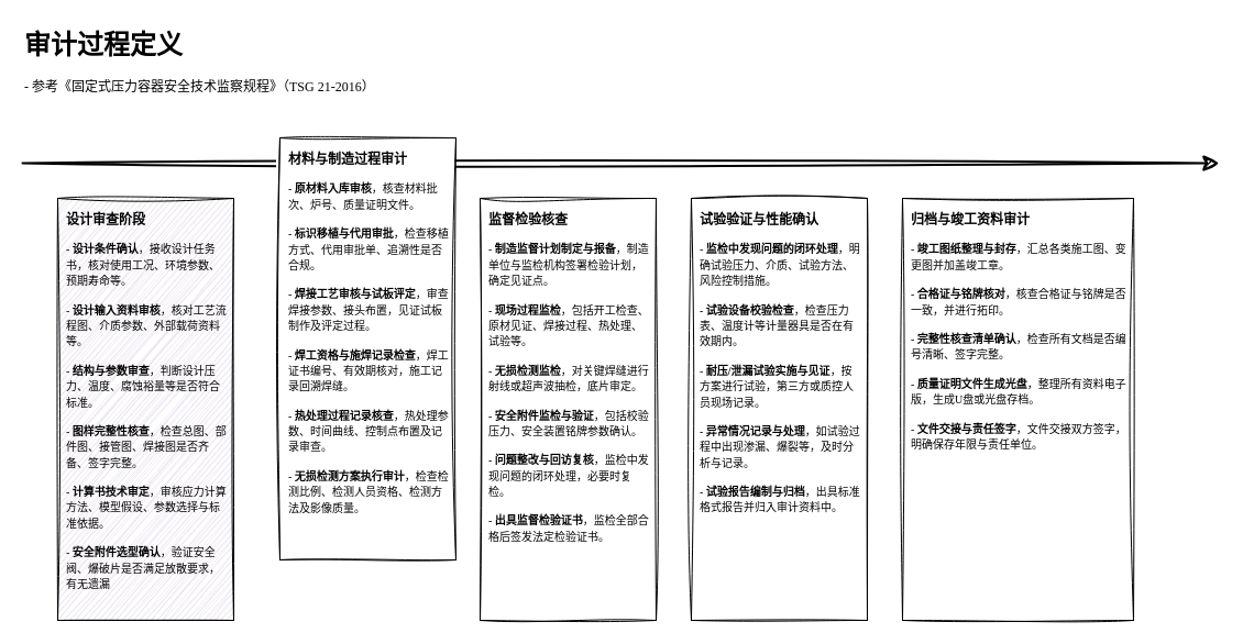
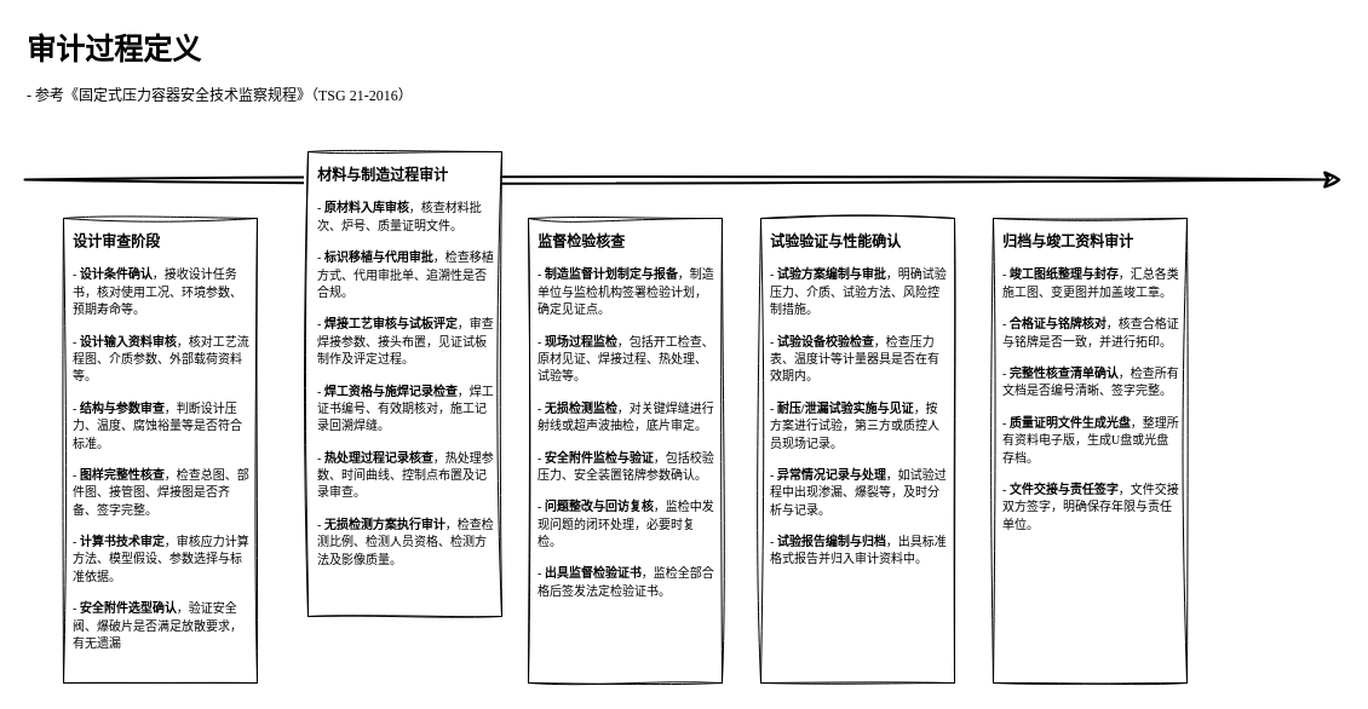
- <mxCell id="7" value="&lt;b&gt;试验验证与性能确认&lt;/b&gt;&lt;br&gt;&lt;div&gt;&lt;p data-pm-slice=&quot;1 1 []&quot;&gt;&lt;/p&gt;&lt;p data-pm-slice=&quot;1 1 []&quot;&gt;&lt;font style=&quot;font-size: 10px;&quot;&gt;- &lt;b&gt;监检中发现问题的闭环处理&lt;/b&gt;，明确试验压力、介质、试验方法、风险控制措施。&lt;/font&gt;&lt;/p&gt;&lt;p&gt;&lt;font style=&quot;font-size: 10px;&quot;&gt;- &lt;b&gt;试验设备校验检查&lt;/b&gt;，检查压力表、温度计等计量器具是否在有效期内。&lt;/font&gt;&lt;/p&gt;&lt;p&gt;&lt;font style=&quot;font-size: 10px;&quot;&gt;- &lt;b&gt;耐压/泄漏试验实施与见证&lt;/b&gt;，按方案进行试验，第三方或质控人员现场记录。&lt;/font&gt;&lt;/p&gt;&lt;p&gt;&lt;font style=&quot;font-size: 10px;&quot;&gt;- &lt;b&gt;异常情况记录与处理&lt;/b&gt;，如试验过程中出现渗漏、爆裂等，及时分析与记录。&lt;/font&gt;&lt;/p&gt;&lt;p&gt;&lt;font style=&quot;font-size: 10px;&quot;&gt;- &lt;b&gt;试验报告编制与归档&lt;/b&gt;，出具标准格式报告并归入审计资料中。&lt;/font&gt;&lt;/p&gt;&lt;p&gt;&lt;/p&gt;&lt;/div&gt;" style="rounded=0;whiteSpace=wrap;html=1;sketch=1;hachureGap=4;jiggle=2;curveFitting=1;fontFamily=Yozai;align=left;verticalAlign=top;spacing=8;" vertex="1" parent="1"><mxGeometry x="628" y="180" width="160" height="384" as="geometry" /></mxCell>
+ <mxCell id="7" value="&lt;b&gt;试验验证与性能确认&lt;/b&gt;&lt;br&gt;&lt;div&gt;&lt;p data-pm-slice=&quot;1 1 []&quot;&gt;&lt;/p&gt;&lt;p data-pm-slice=&quot;1 1 []&quot;&gt;&lt;font style=&quot;font-size: 10px;&quot;&gt;- &lt;b&gt;试验方案编制与审批&lt;/b&gt;，明确试验压力、介质、试验方法、风险控制措施。&lt;/font&gt;&lt;/p&gt;&lt;p&gt;&lt;font style=&quot;font-size: 10px;&quot;&gt;- &lt;b&gt;试验设备校验检查&lt;/b&gt;，检查压力表、温度计等计量器具是否在有效期内。&lt;/font&gt;&lt;/p&gt;&lt;p&gt;&lt;font style=&quot;font-size: 10px;&quot;&gt;- &lt;b&gt;耐压/泄漏试验实施与见证&lt;/b&gt;，按方案进行试验，第三方或质控人员现场记录。&lt;/font&gt;&lt;/p&gt;&lt;p&gt;&lt;font style=&quot;font-size: 10px;&quot;&gt;- &lt;b&gt;异常情况记录与处理&lt;/b&gt;，如试验过程中出现渗漏、爆裂等，及时分析与记录。&lt;/font&gt;&lt;/p&gt;&lt;p&gt;&lt;font style=&quot;font-size: 10px;&quot;&gt;- &lt;b&gt;试验报告编制与归档&lt;/b&gt;，出具标准格式报告并归入审计资料中。&lt;/font&gt;&lt;/p&gt;&lt;p&gt;&lt;/p&gt;&lt;/div&gt;" style="rounded=0;whiteSpace=wrap;html=1;sketch=1;hachureGap=4;jiggle=2;curveFitting=1;fontFamily=Yozai;align=left;verticalAlign=top;spacing=8;" vertex="1" parent="1"><mxGeometry x="628" y="180" width="160" height="384" as="geometry" /></mxCell>
- <mxCell id="4" value="&lt;b&gt;设计审查阶段&lt;/b&gt;&lt;div&gt;&lt;p data-pm-slice=&quot;1 1 []&quot;&gt;&lt;/p&gt;&lt;span style=&quot;font-size: 10px; background-color: initial;&quot;&gt;- &lt;b&gt;设计条件确认&lt;/b&gt;，接收设计任务书，核对使用工况、环境参数、预期寿命等。&lt;/span&gt;&lt;br&gt;&lt;p&gt;&lt;/p&gt;&lt;p&gt;&lt;/p&gt;&lt;span style=&quot;font-size: 10px; background-color: initial;&quot;&gt;- &lt;b&gt;设计输入资料审核&lt;/b&gt;，核对工艺流程图、介质参数、外部载荷资料等。&lt;/span&gt;&lt;br&gt;&lt;p&gt;&lt;/p&gt;&lt;p&gt;&lt;/p&gt;&lt;span style=&quot;font-size: 10px; background-color: initial;&quot;&gt;- &lt;b&gt;结构与参数审查&lt;/b&gt;，判断设计压力、温度、腐蚀裕量等是否符合标准。&lt;/span&gt;&lt;br&gt;&lt;p&gt;&lt;/p&gt;&lt;p&gt;&lt;/p&gt;&lt;span style=&quot;font-size: 10px; background-color: initial;&quot;&gt;- &lt;b&gt;图样完整性核查&lt;/b&gt;，检查总图、部件图、接管图、焊接图是否齐备、签字完整。&lt;/span&gt;&lt;br&gt;&lt;p&gt;&lt;/p&gt;&lt;p&gt;&lt;/p&gt;&lt;span style=&quot;font-size: 10px; background-color: initial;&quot;&gt;- &lt;b&gt;计算书技术审定&lt;/b&gt;，审核应力计算方法、模型假设、参数选择与标准依据。&lt;/span&gt;&lt;br&gt;&lt;p&gt;&lt;/p&gt;&lt;p&gt;&lt;/p&gt;&lt;span style=&quot;font-size: 10px; background-color: initial;&quot;&gt;- &lt;b&gt;安全附件选型确认&lt;/b&gt;，验证安全阀、爆破片是否满足放散要求，有无遗漏&lt;/span&gt;&lt;br&gt;&lt;p&gt;&lt;/p&gt;&lt;/div&gt;" style="rounded=0;whiteSpace=wrap;html=1;sketch=1;hachureGap=4;jiggle=2;curveFitting=1;fontFamily=Yozai;align=left;verticalAlign=top;spacing=8;fillColor=#e1d5e7;" vertex="1" parent="1"><mxGeometry x="52" y="180" width="160" height="384" as="geometry" /></mxCell>
+ <mxCell id="4" value="&lt;b&gt;设计审查阶段&lt;/b&gt;&lt;div&gt;&lt;p data-pm-slice=&quot;1 1 []&quot;&gt;&lt;/p&gt;&lt;span style=&quot;font-size: 10px; background-color: initial;&quot;&gt;- &lt;b&gt;设计条件确认&lt;/b&gt;，接收设计任务书，核对使用工况、环境参数、预期寿命等。&lt;/span&gt;&lt;br&gt;&lt;p&gt;&lt;/p&gt;&lt;p&gt;&lt;/p&gt;&lt;span style=&quot;font-size: 10px; background-color: initial;&quot;&gt;- &lt;b&gt;设计输入资料审核&lt;/b&gt;，核对工艺流程图、介质参数、外部载荷资料等。&lt;/span&gt;&lt;br&gt;&lt;p&gt;&lt;/p&gt;&lt;p&gt;&lt;/p&gt;&lt;span style=&quot;font-size: 10px; background-color: initial;&quot;&gt;- &lt;b&gt;结构与参数审查&lt;/b&gt;，判断设计压力、温度、腐蚀裕量等是否符合标准。&lt;/span&gt;&lt;br&gt;&lt;p&gt;&lt;/p&gt;&lt;p&gt;&lt;/p&gt;&lt;span style=&quot;font-size: 10px; background-color: initial;&quot;&gt;- &lt;b&gt;图样完整性核查&lt;/b&gt;，检查总图、部件图、接管图、焊接图是否齐备、签字完整。&lt;/span&gt;&lt;br&gt;&lt;p&gt;&lt;/p&gt;&lt;p&gt;&lt;/p&gt;&lt;span style=&quot;font-size: 10px; background-color: initial;&quot;&gt;- &lt;b&gt;计算书技术审定&lt;/b&gt;，审核应力计算方法、模型假设、参数选择与标准依据。&lt;/span&gt;&lt;br&gt;&lt;p&gt;&lt;/p&gt;&lt;p&gt;&lt;/p&gt;&lt;span style=&quot;font-size: 10px; background-color: initial;&quot;&gt;- &lt;b&gt;安全附件选型确认&lt;/b&gt;，验证安全阀、爆破片是否满足放散要求，有无遗漏&lt;/span&gt;&lt;br&gt;&lt;p&gt;&lt;/p&gt;&lt;/div&gt;" style="rounded=0;whiteSpace=wrap;html=1;sketch=1;hachureGap=4;jiggle=2;curveFitting=1;fontFamily=Yozai;align=left;verticalAlign=top;spacing=8;" vertex="1" parent="1"><mxGeometry x="52" y="180" width="160" height="384" as="geometry" /></mxCell>
- <mxCell id="8" value="&lt;b&gt;归档与竣工资料审计&lt;/b&gt;&lt;br&gt;&lt;div&gt;&lt;p data-pm-slice=&quot;1 1 []&quot;&gt;&lt;/p&gt;&lt;p data-pm-slice=&quot;1 1 []&quot;&gt;&lt;font style=&quot;font-size: 10px;&quot;&gt;- &lt;b&gt;竣工图纸整理与封存&lt;/b&gt;，汇总各类施工图、变更图并加盖竣工章。&lt;/font&gt;&lt;/p&gt;&lt;p&gt;&lt;font style=&quot;font-size: 10px;&quot;&gt;- &lt;b&gt;合格证与铭牌核对&lt;/b&gt;，核查合格证与铭牌是否一致，并进行拓印。&lt;/font&gt;&lt;/p&gt;&lt;p&gt;&lt;font style=&quot;font-size: 10px;&quot;&gt;- &lt;b&gt;完整性核查清单确认&lt;/b&gt;，检查所有文档是否编号清晰、签字完整。&lt;/font&gt;&lt;/p&gt;&lt;p&gt;&lt;font style=&quot;font-size: 10px;&quot;&gt;- &lt;b&gt;质量证明文件生成光盘&lt;/b&gt;，整理所有资料电子版，生成U盘或光盘存档。&lt;/font&gt;&lt;/p&gt;&lt;p&gt;&lt;font style=&quot;font-size: 10px;&quot;&gt;- &lt;b&gt;文件交接与责任签字&lt;/b&gt;，文件交接双方签字，明确保存年限与责任单位。&lt;/font&gt;&lt;/p&gt;&lt;p&gt;&lt;/p&gt;&lt;/div&gt;" style="rounded=0;whiteSpace=wrap;html=1;sketch=1;hachureGap=4;jiggle=2;curveFitting=1;fontFamily=Yozai;align=left;verticalAlign=top;spacing=8;" vertex="1" parent="1"><mxGeometry x="820" y="180" width="210" height="384" as="geometry" /></mxCell>
+ <mxCell id="8" value="&lt;b&gt;归档与竣工资料审计&lt;/b&gt;&lt;br&gt;&lt;div&gt;&lt;p data-pm-slice=&quot;1 1 []&quot;&gt;&lt;/p&gt;&lt;p data-pm-slice=&quot;1 1 []&quot;&gt;&lt;font style=&quot;font-size: 10px;&quot;&gt;- &lt;b&gt;竣工图纸整理与封存&lt;/b&gt;，汇总各类施工图、变更图并加盖竣工章。&lt;/font&gt;&lt;/p&gt;&lt;p&gt;&lt;font style=&quot;font-size: 10px;&quot;&gt;- &lt;b&gt;合格证与铭牌核对&lt;/b&gt;，核查合格证与铭牌是否一致，并进行拓印。&lt;/font&gt;&lt;/p&gt;&lt;p&gt;&lt;font style=&quot;font-size: 10px;&quot;&gt;- &lt;b&gt;完整性核查清单确认&lt;/b&gt;，检查所有文档是否编号清晰、签字完整。&lt;/font&gt;&lt;/p&gt;&lt;p&gt;&lt;font style=&quot;font-size: 10px;&quot;&gt;- &lt;b&gt;质量证明文件生成光盘&lt;/b&gt;，整理所有资料电子版，生成U盘或光盘存档。&lt;/font&gt;&lt;/p&gt;&lt;p&gt;&lt;font style=&quot;font-size: 10px;&quot;&gt;- &lt;b&gt;文件交接与责任签字&lt;/b&gt;，文件交接双方签字，明确保存年限与责任单位。&lt;/font&gt;&lt;/p&gt;&lt;p&gt;&lt;/p&gt;&lt;/div&gt;" style="rounded=0;whiteSpace=wrap;html=1;sketch=1;hachureGap=4;jiggle=2;curveFitting=1;fontFamily=Yozai;align=left;verticalAlign=top;spacing=8;" vertex="1" parent="1"><mxGeometry x="820" y="180" width="160" height="384" as="geometry" /></mxCell>
